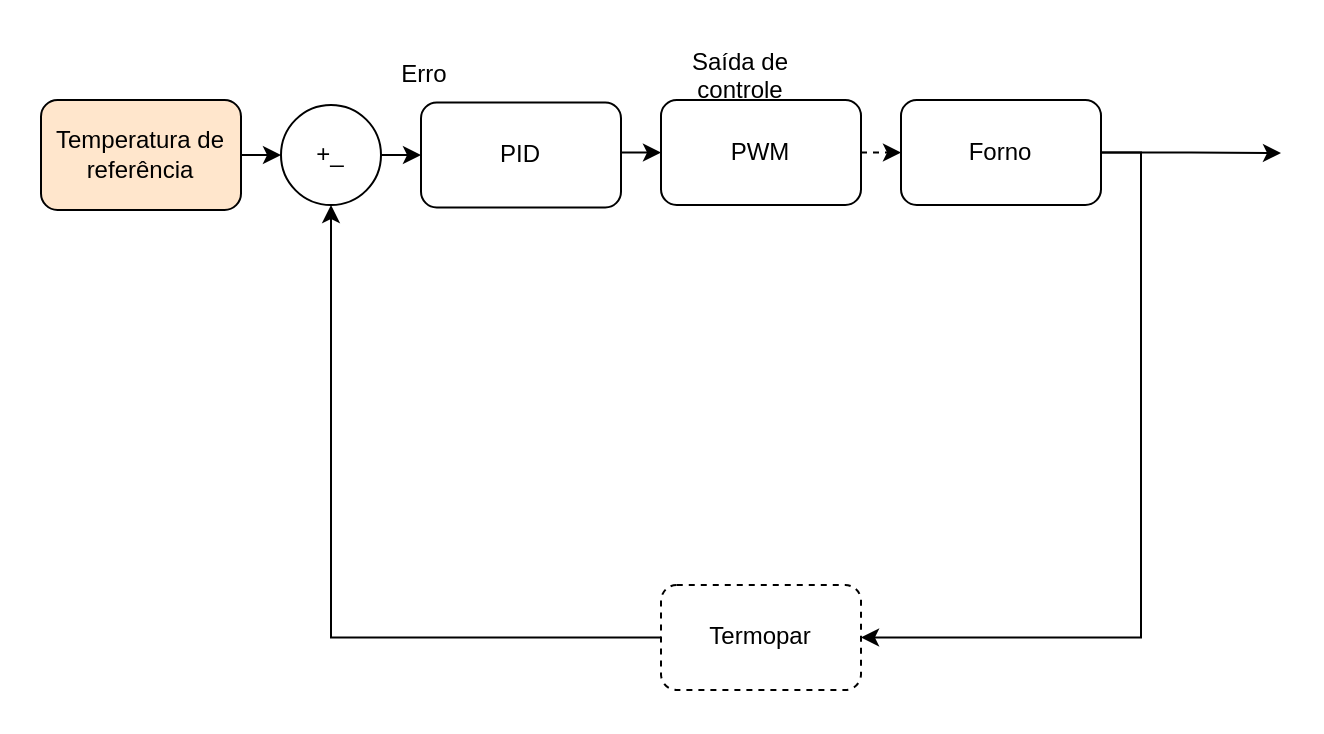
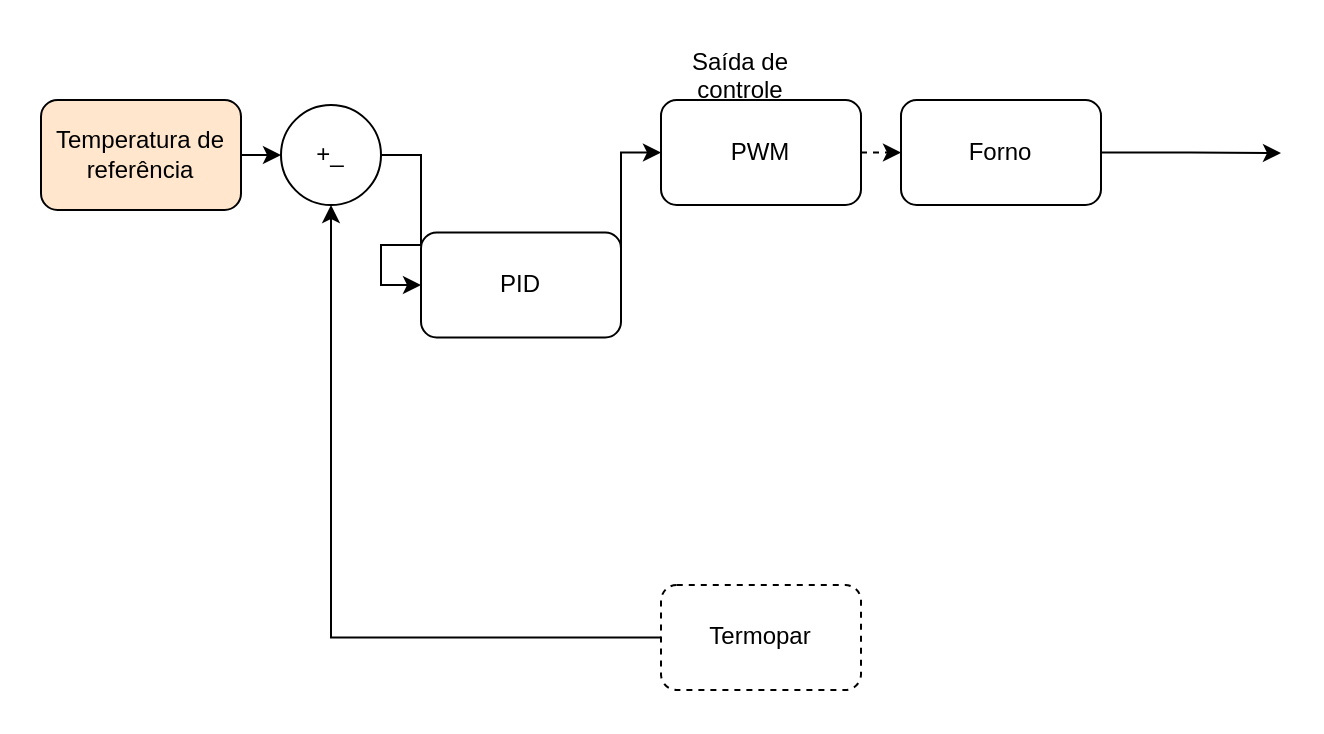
- <mxCell id="11" value="Erro" style="text;strokeColor=none;fillColor=none;align=center;verticalAlign=middle;spacingLeft=4;spacingRight=4;overflow=hidden;points=[[0,0.5],[1,0.5]];portConstraint=eastwest;rotatable=0;" vertex="1" parent="1"><mxGeometry x="182" y="20.75" width="60" height="30" as="geometry" /></mxCell>
- <mxCell id="13" value="PID" style="rounded=1;whiteSpace=wrap;html=1;" vertex="1" parent="1"><mxGeometry x="210" y="50.75" width="100" height="52.5" as="geometry" /></mxCell>
+ <mxCell id="13" value="PID" style="rounded=1;whiteSpace=wrap;html=1;" vertex="1" parent="1"><mxGeometry x="210" y="115.75" width="100" height="52.5" as="geometry" /></mxCell>
- <mxCell id="15" style="edgeStyle=orthogonalEdgeStyle;rounded=0;orthogonalLoop=1;jettySize=auto;html=1;exitX=1;exitY=0.5;exitDx=0;exitDy=0;entryX=1;entryY=0.5;entryDx=0;entryDy=0;endArrow=classic;endFill=1;" edge="1" parent="1" source="16" target="7"><mxGeometry relative="1" as="geometry" /></mxCell>
